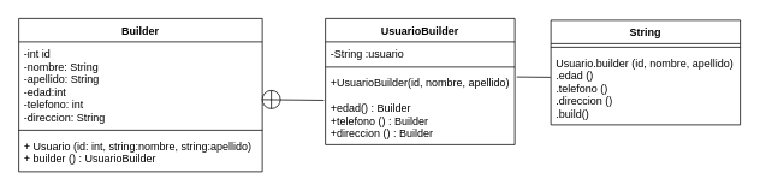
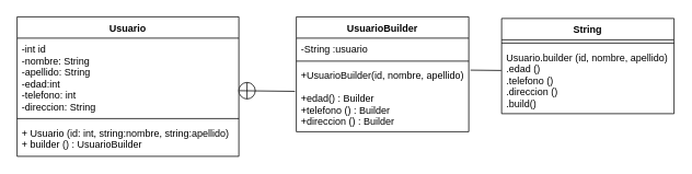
- <mxCell id="2" value="Builder" style="swimlane;fontStyle=1;align=center;verticalAlign=top;childLayout=stackLayout;horizontal=1;startSize=26;horizontalStack=0;resizeParent=1;resizeParentMax=0;resizeLast=0;collapsible=1;marginBottom=0;" parent="1" vertex="1"><mxGeometry x="20" y="20" width="270" height="170" as="geometry" /></mxCell>
+ <mxCell id="2" value="Usuario" style="swimlane;fontStyle=1;align=center;verticalAlign=top;childLayout=stackLayout;horizontal=1;startSize=26;horizontalStack=0;resizeParent=1;resizeParentMax=0;resizeLast=0;collapsible=1;marginBottom=0;" parent="1" vertex="1"><mxGeometry x="20" y="20" width="270" height="170" as="geometry" /></mxCell>
